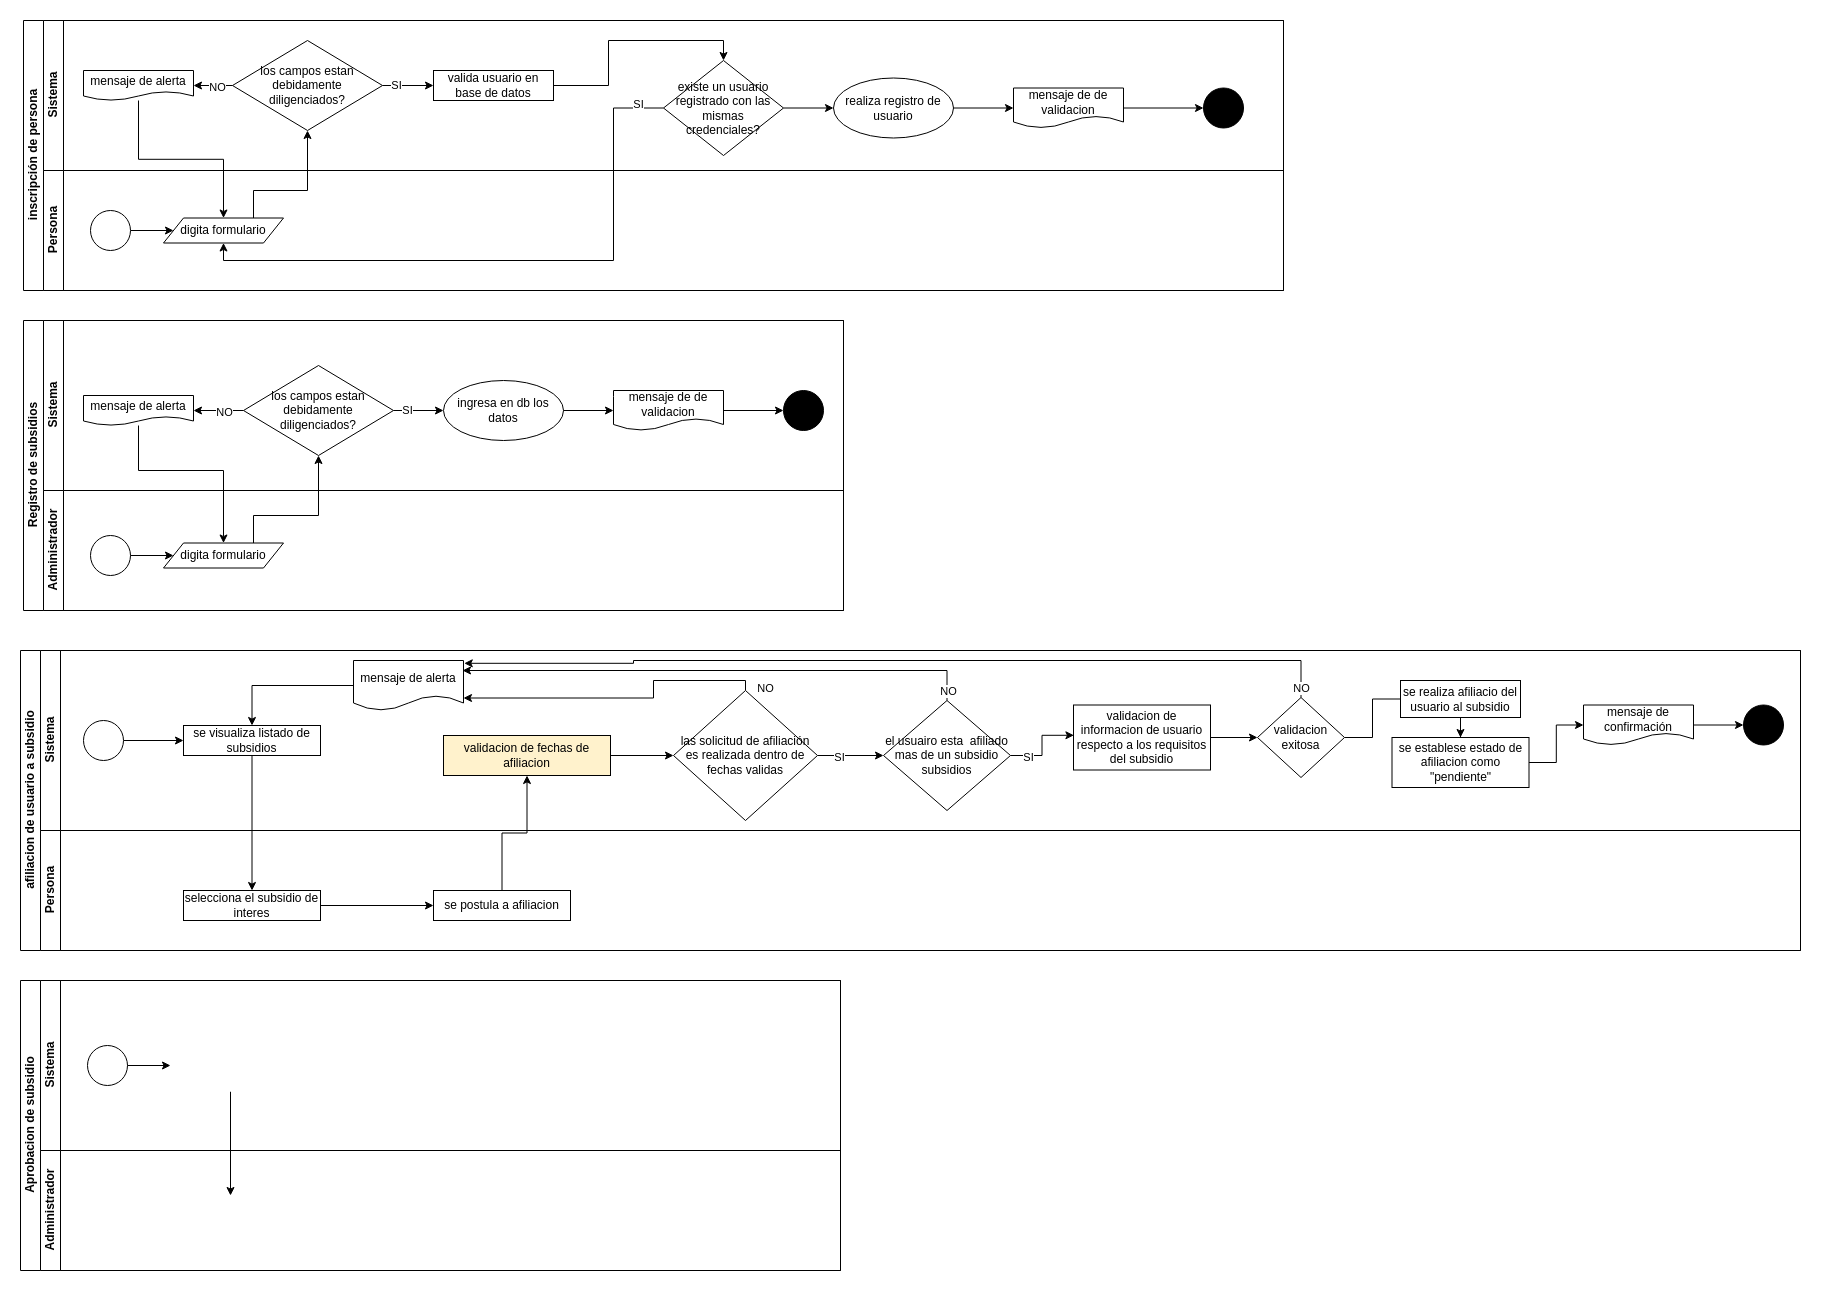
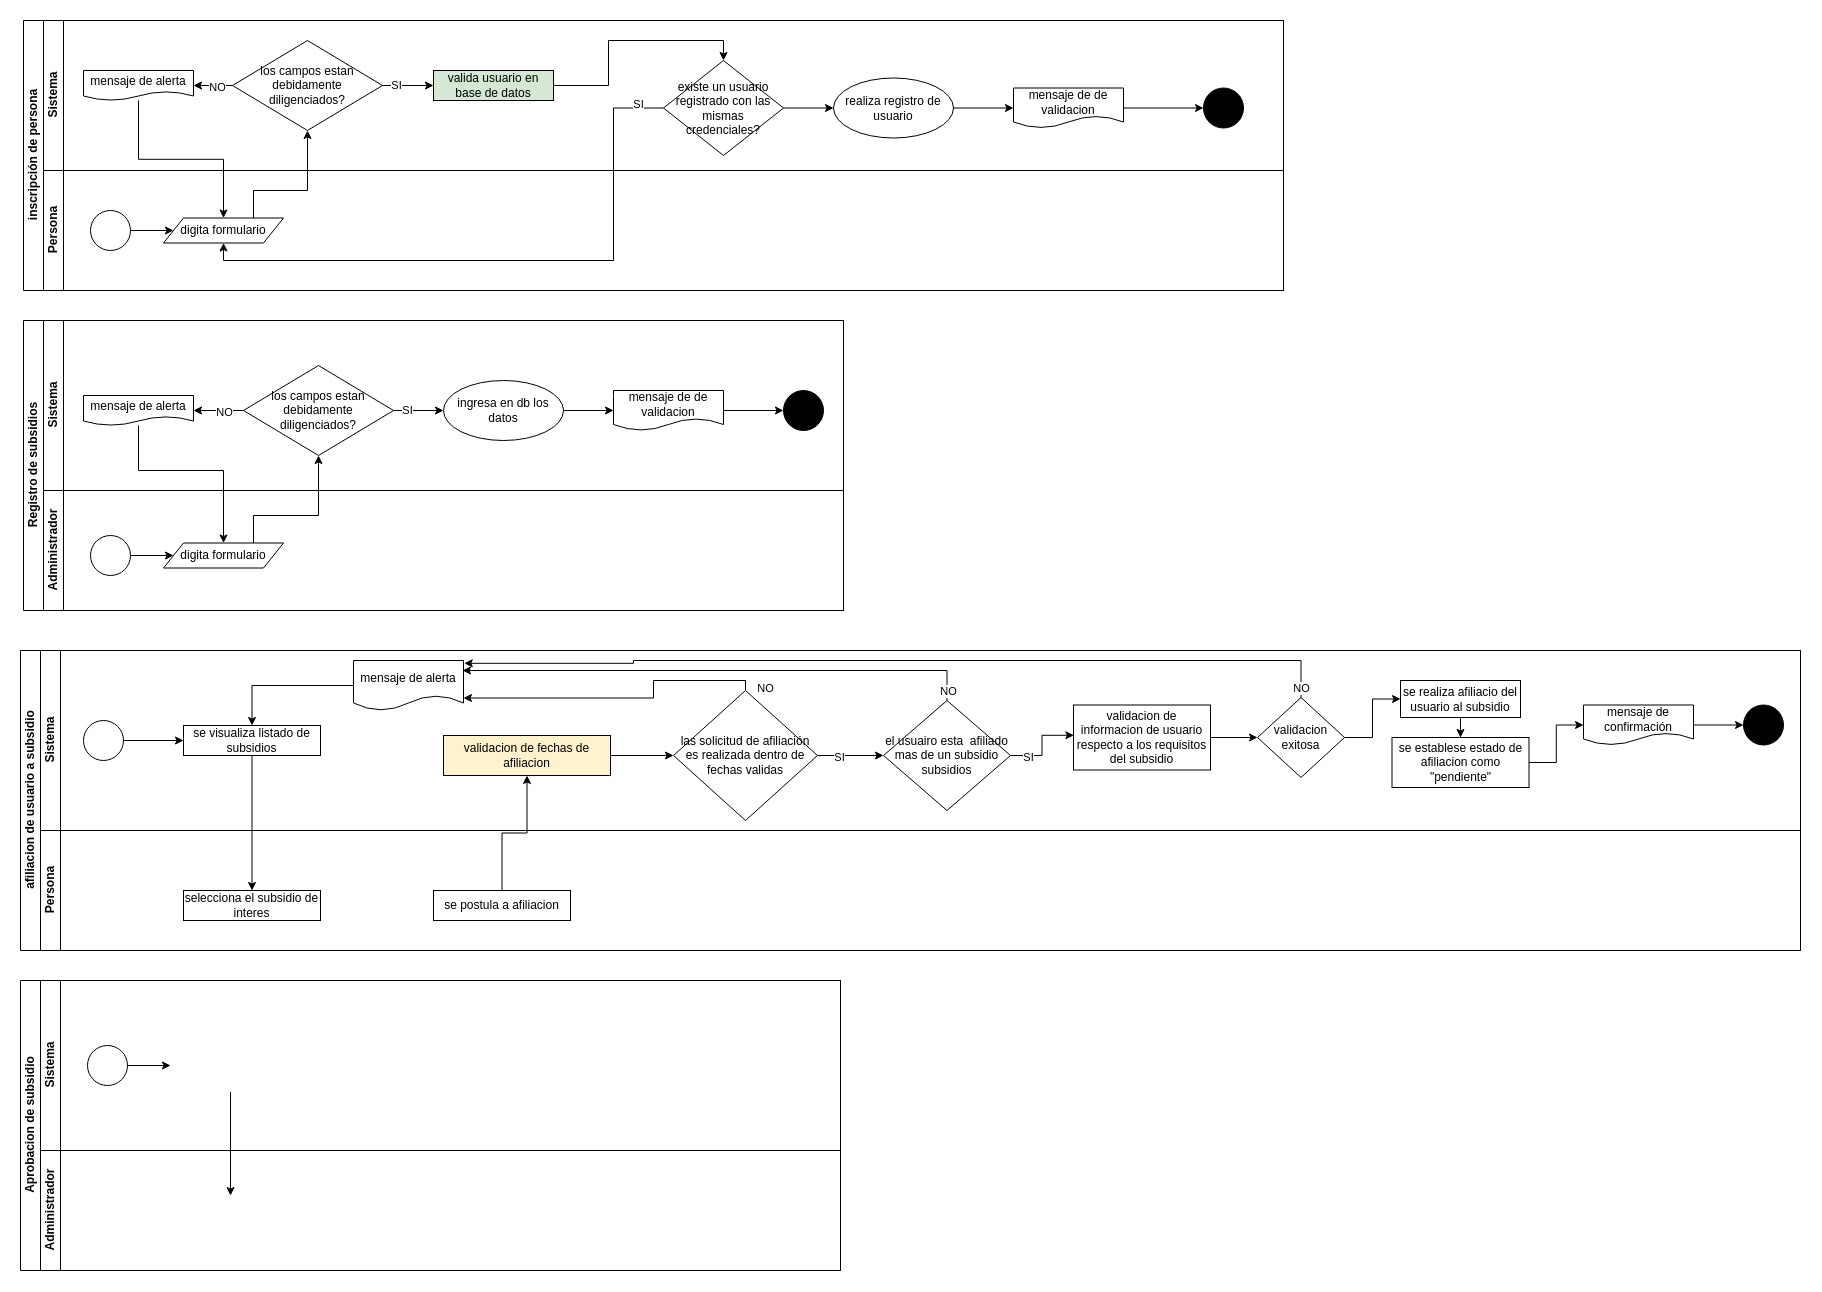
- <mxCell id="30" value="valida usuario en base de datos" style="rounded=0;whiteSpace=wrap;html=1;" parent="22" vertex="1"><mxGeometry x="390" y="50" width="120" height="30" as="geometry" /></mxCell>
+ <mxCell id="30" value="valida usuario en base de datos" style="rounded=0;whiteSpace=wrap;html=1;fillColor=#d5e8d4;" parent="22" vertex="1"><mxGeometry x="390" y="50" width="120" height="30" as="geometry" /></mxCell>
- <mxCell id="62" style="edgeStyle=orthogonalEdgeStyle;rounded=0;orthogonalLoop=1;jettySize=auto;html=1;entryX=0;entryY=0.5;entryDx=0;entryDy=0;endArrow=none;" edge="1" parent="47" source="63" target="67"><mxGeometry relative="1" as="geometry" /></mxCell>
+ <mxCell id="62" style="edgeStyle=orthogonalEdgeStyle;rounded=0;orthogonalLoop=1;jettySize=auto;html=1;entryX=0;entryY=0.5;entryDx=0;entryDy=0;" edge="1" parent="47" source="63" target="67"><mxGeometry relative="1" as="geometry" /></mxCell>
- <mxCell id="81" style="edgeStyle=orthogonalEdgeStyle;rounded=0;orthogonalLoop=1;jettySize=auto;html=1;entryX=0;entryY=0.5;entryDx=0;entryDy=0;" edge="1" parent="80" source="82" target="83"><mxGeometry relative="1" as="geometry" /></mxCell>
